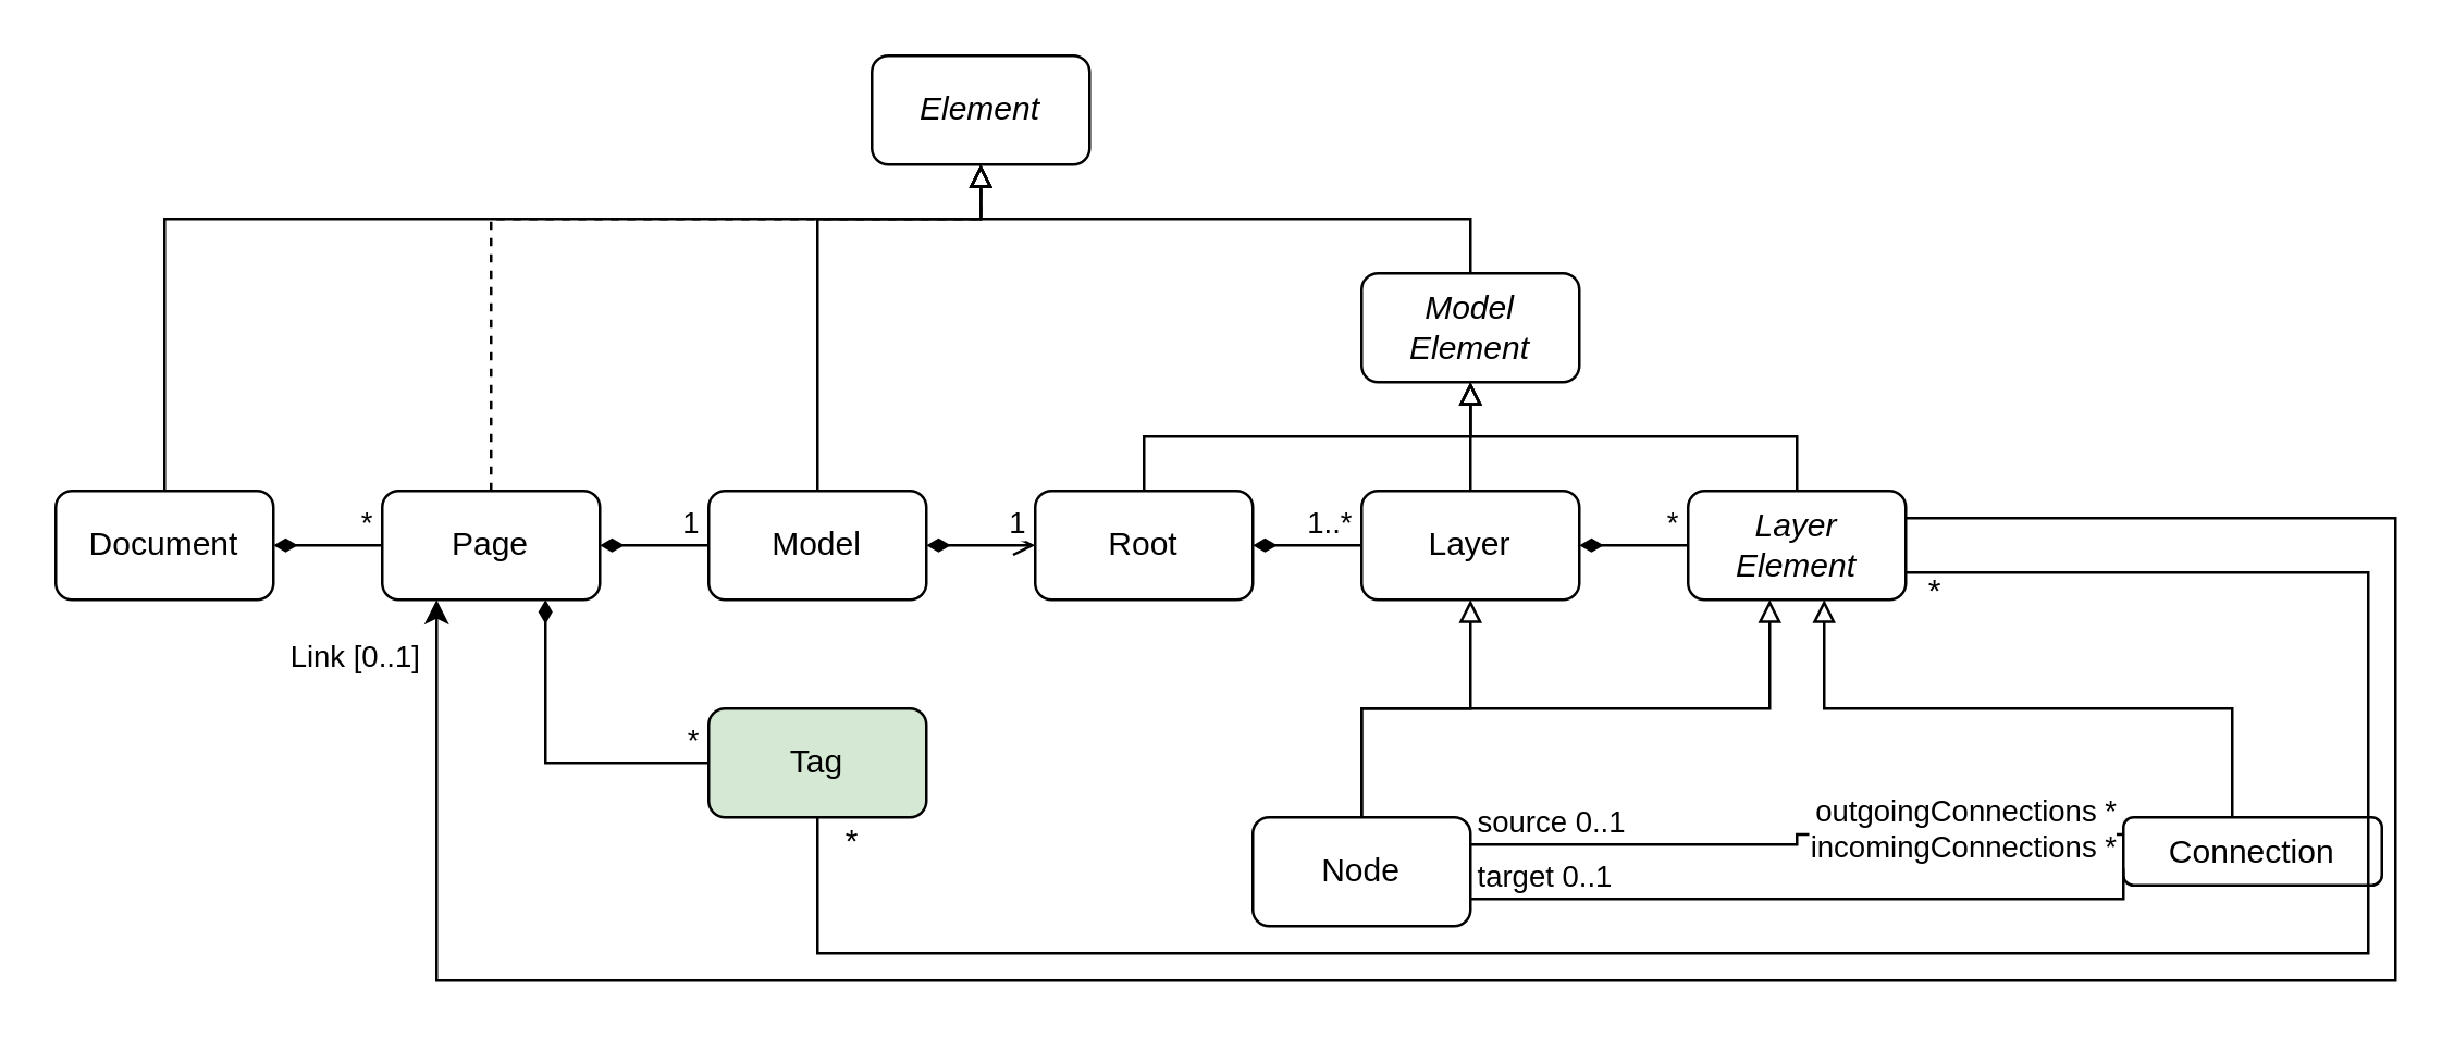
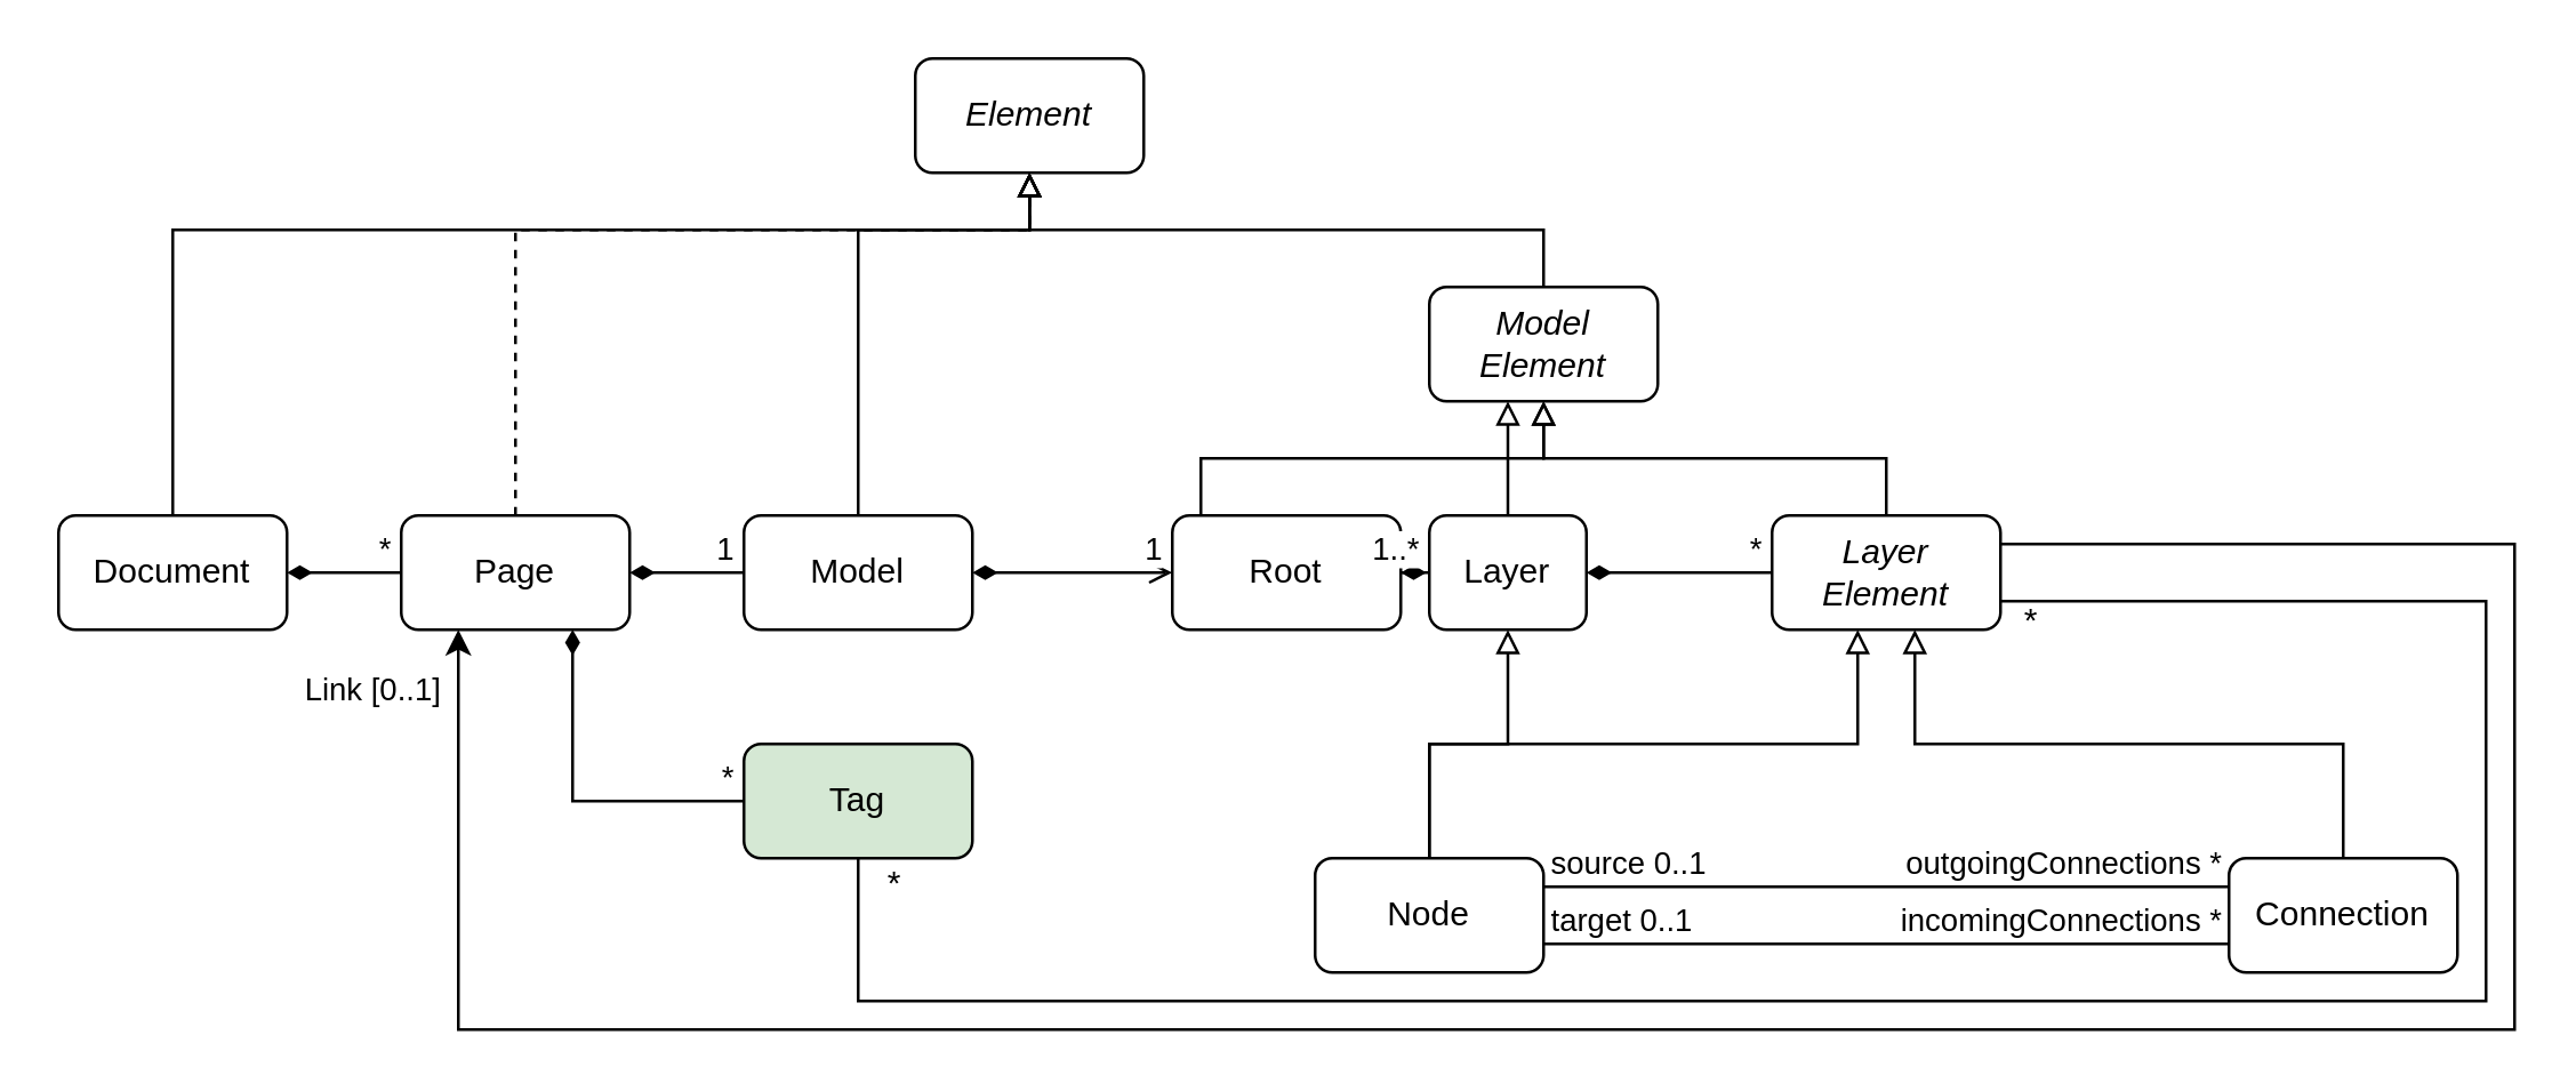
- <mxCell id="5" value="Root" style="rounded=1;whiteSpace=wrap;html=1;" parent="1" vertex="1"><mxGeometry x="380" y="180" width="80" height="40" as="geometry" /></mxCell>
+ <mxCell id="5" value="Root" style="rounded=1;whiteSpace=wrap;html=1;" parent="1" vertex="1"><mxGeometry x="410" y="180" width="80" height="40" as="geometry" /></mxCell>
- <mxCell id="6" value="Layer" style="rounded=1;whiteSpace=wrap;html=1;" parent="1" vertex="1"><mxGeometry x="500" y="180" width="80" height="40" as="geometry" /></mxCell>
+ <mxCell id="6" value="Layer" style="rounded=1;whiteSpace=wrap;html=1;" parent="1" vertex="1"><mxGeometry x="500" y="180" width="55" height="40" as="geometry" /></mxCell>
- <mxCell id="13" value="Connection" style="rounded=1;whiteSpace=wrap;html=1;" parent="1" vertex="1"><mxGeometry x="780" y="300" width="95" height="25" as="geometry" /></mxCell>
+ <mxCell id="13" value="Connection" style="rounded=1;whiteSpace=wrap;html=1;" parent="1" vertex="1"><mxGeometry x="780" y="300" width="80" height="40" as="geometry" /></mxCell>
